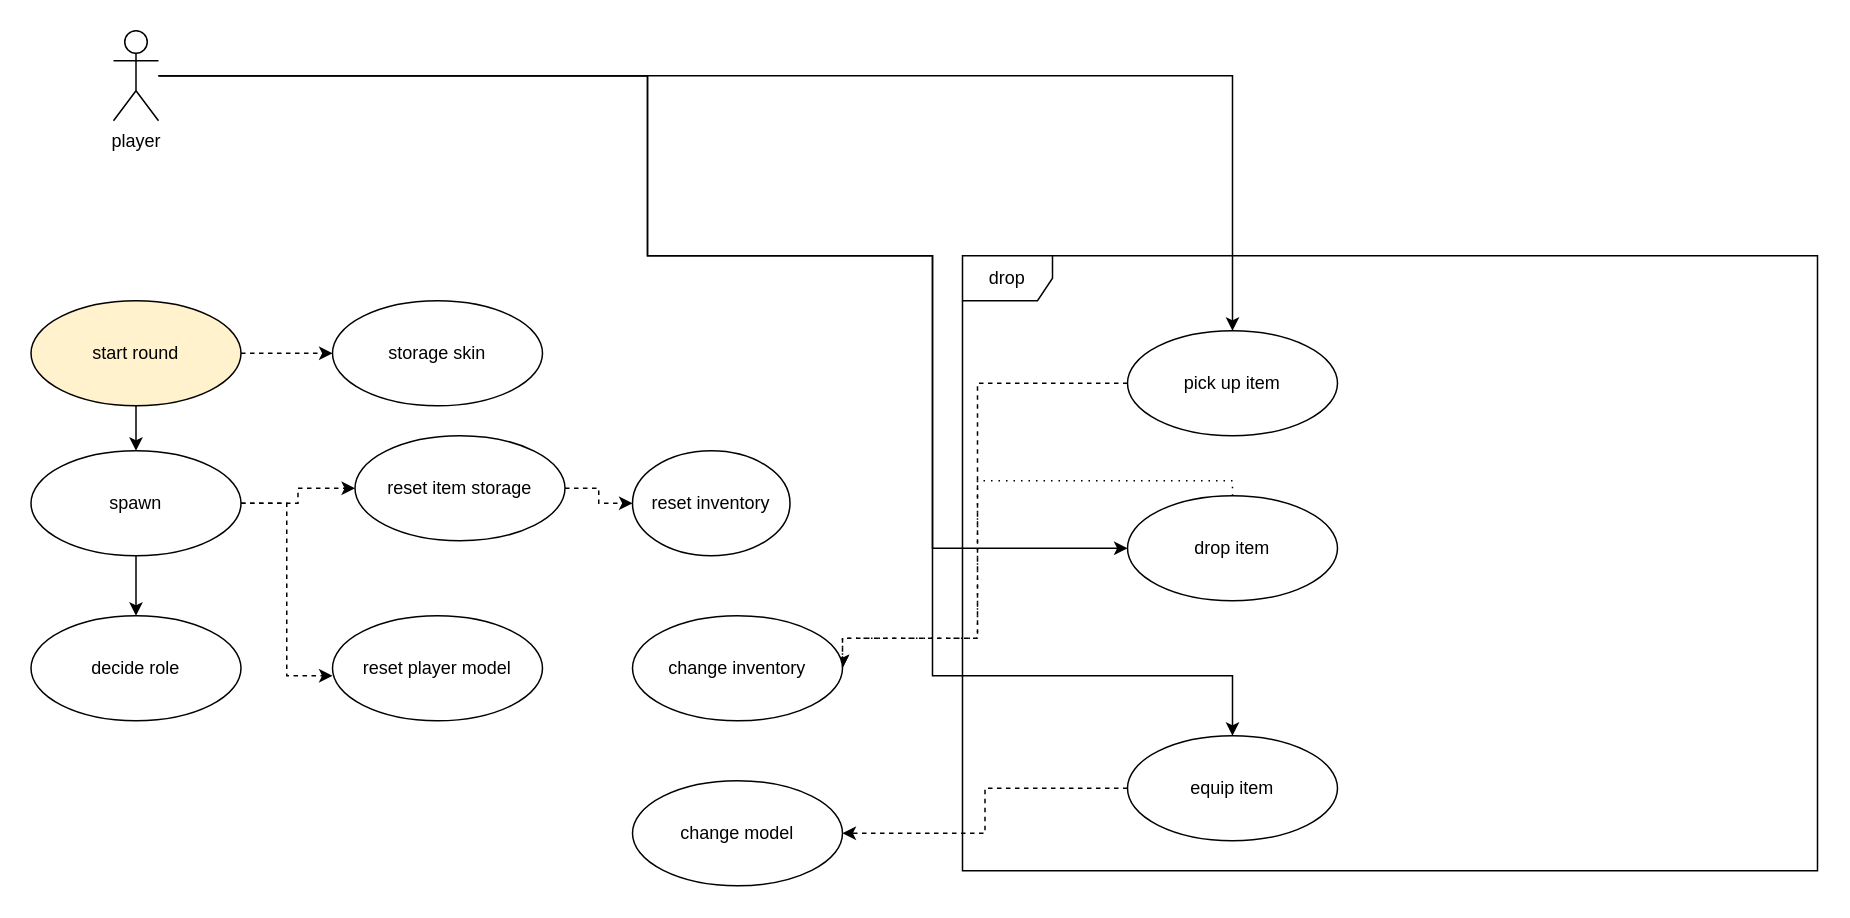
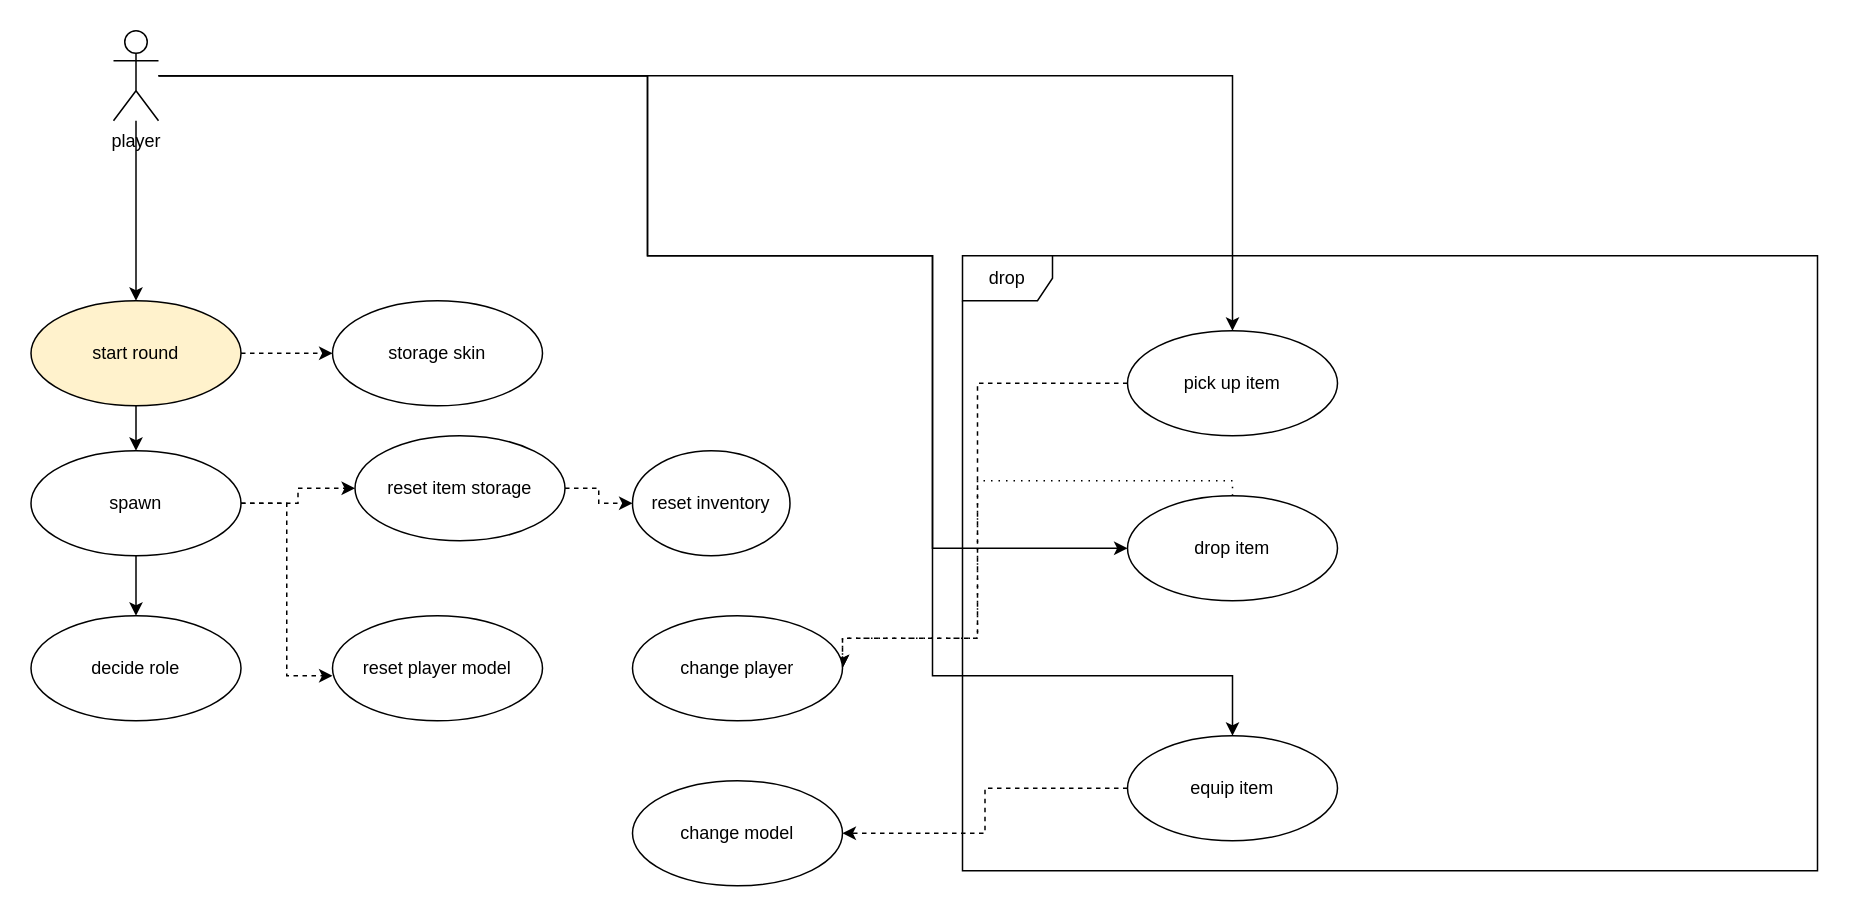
+ <mxCell id="2" style="edgeStyle=orthogonalEdgeStyle;rounded=0;orthogonalLoop=1;jettySize=auto;html=1;entryX=0.5;entryY=0;entryDx=0;entryDy=0;" edge="1" parent="1" source="6" target="12"><mxGeometry relative="1" as="geometry" /></mxCell>
- <mxCell id="26" value="change inventory" style="ellipse;whiteSpace=wrap;html=1;" vertex="1" parent="1"><mxGeometry x="421" y="410" width="140" height="70" as="geometry" /></mxCell>
+ <mxCell id="26" value="change player" style="ellipse;whiteSpace=wrap;html=1;" vertex="1" parent="1"><mxGeometry x="421" y="410" width="140" height="70" as="geometry" /></mxCell>
